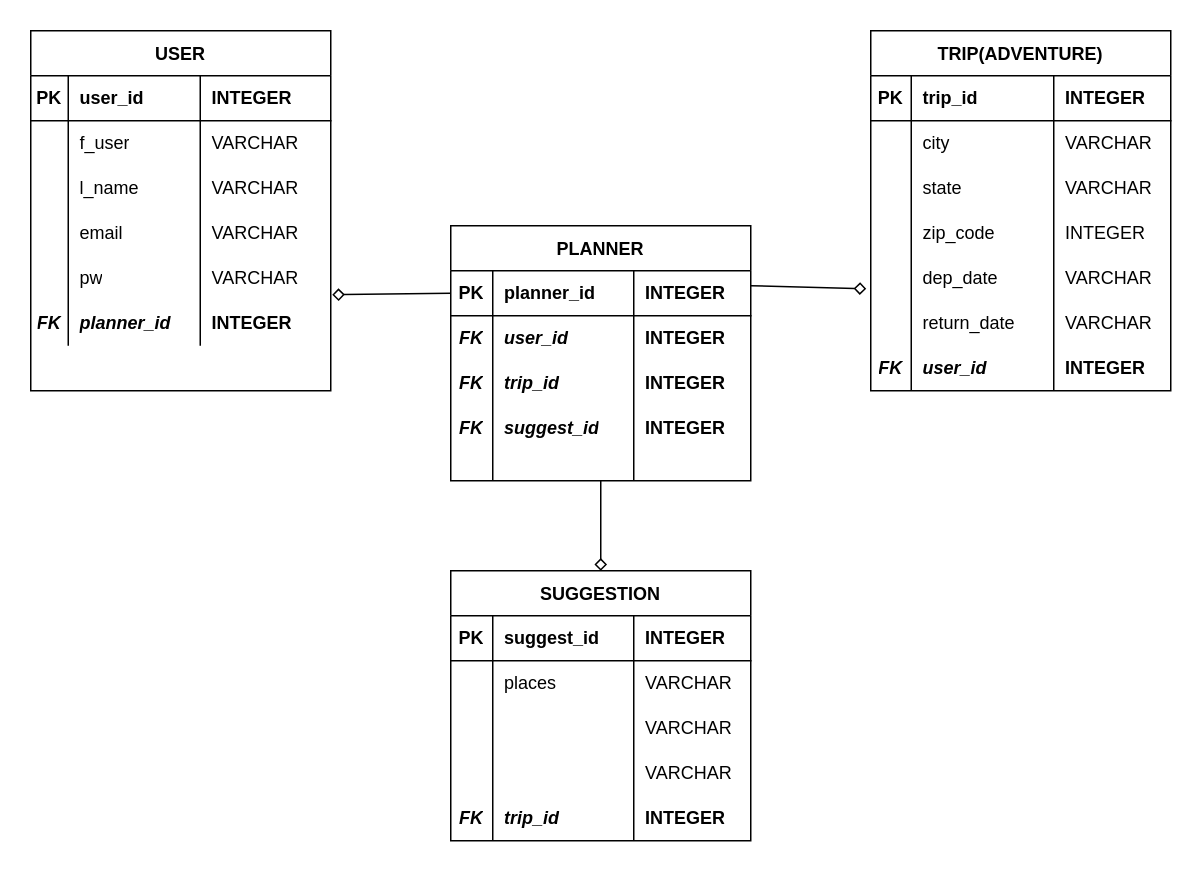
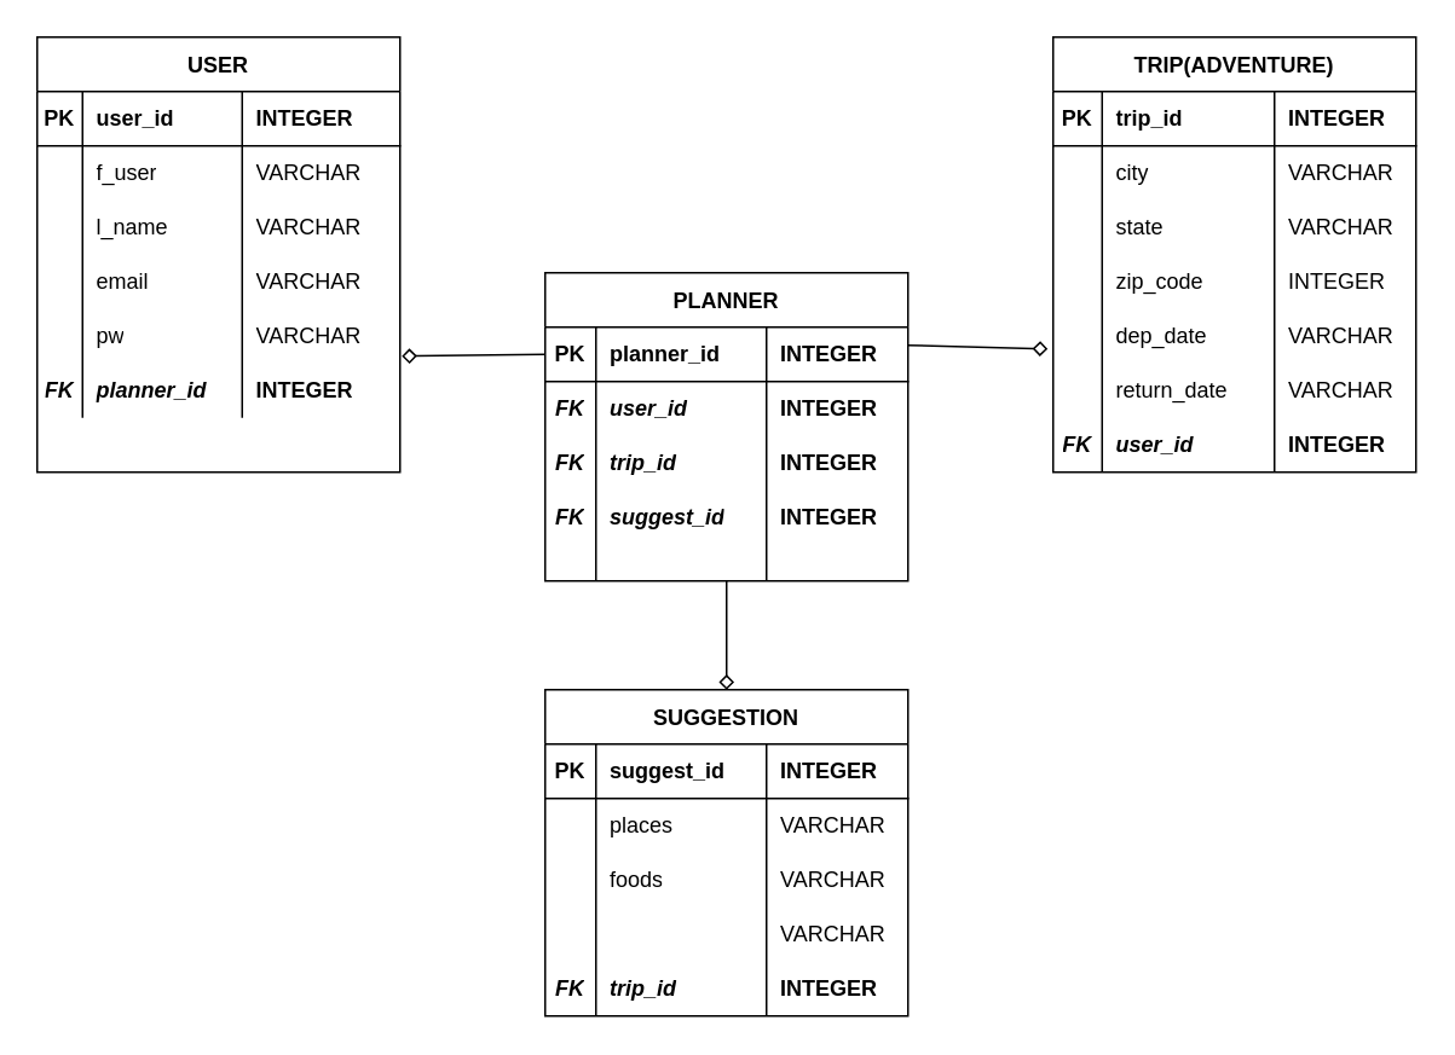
+ <mxCell id="67" value="foods" style="shape=partialRectangle;html=1;whiteSpace=wrap;connectable=0;fillColor=none;top=0;left=0;bottom=0;right=0;align=left;spacingLeft=6;overflow=hidden;pointerEvents=1;" parent="65" vertex="1"><mxGeometry x="28" width="94" height="30" as="geometry" /></mxCell>
